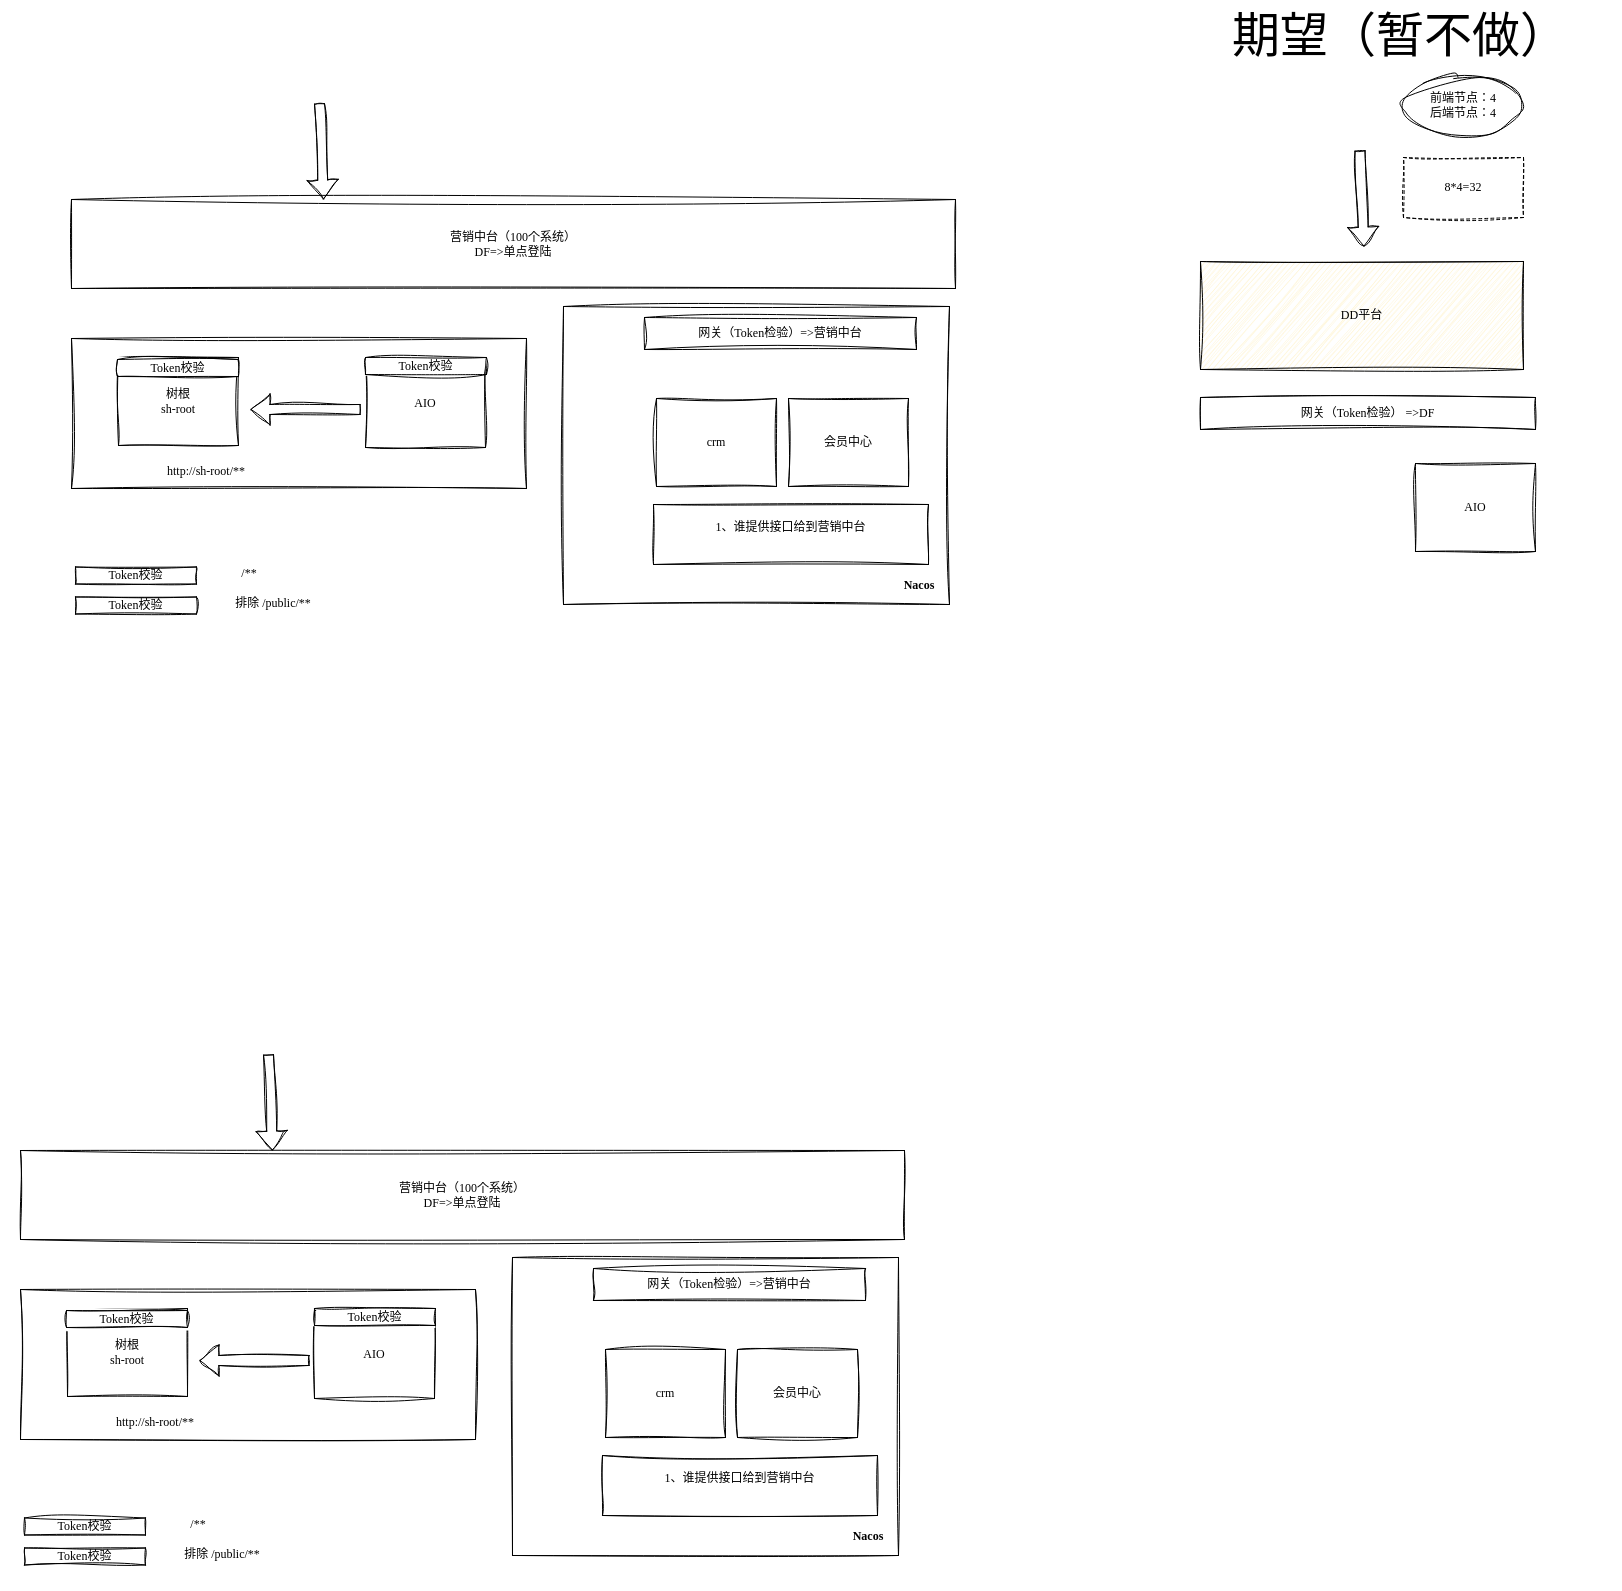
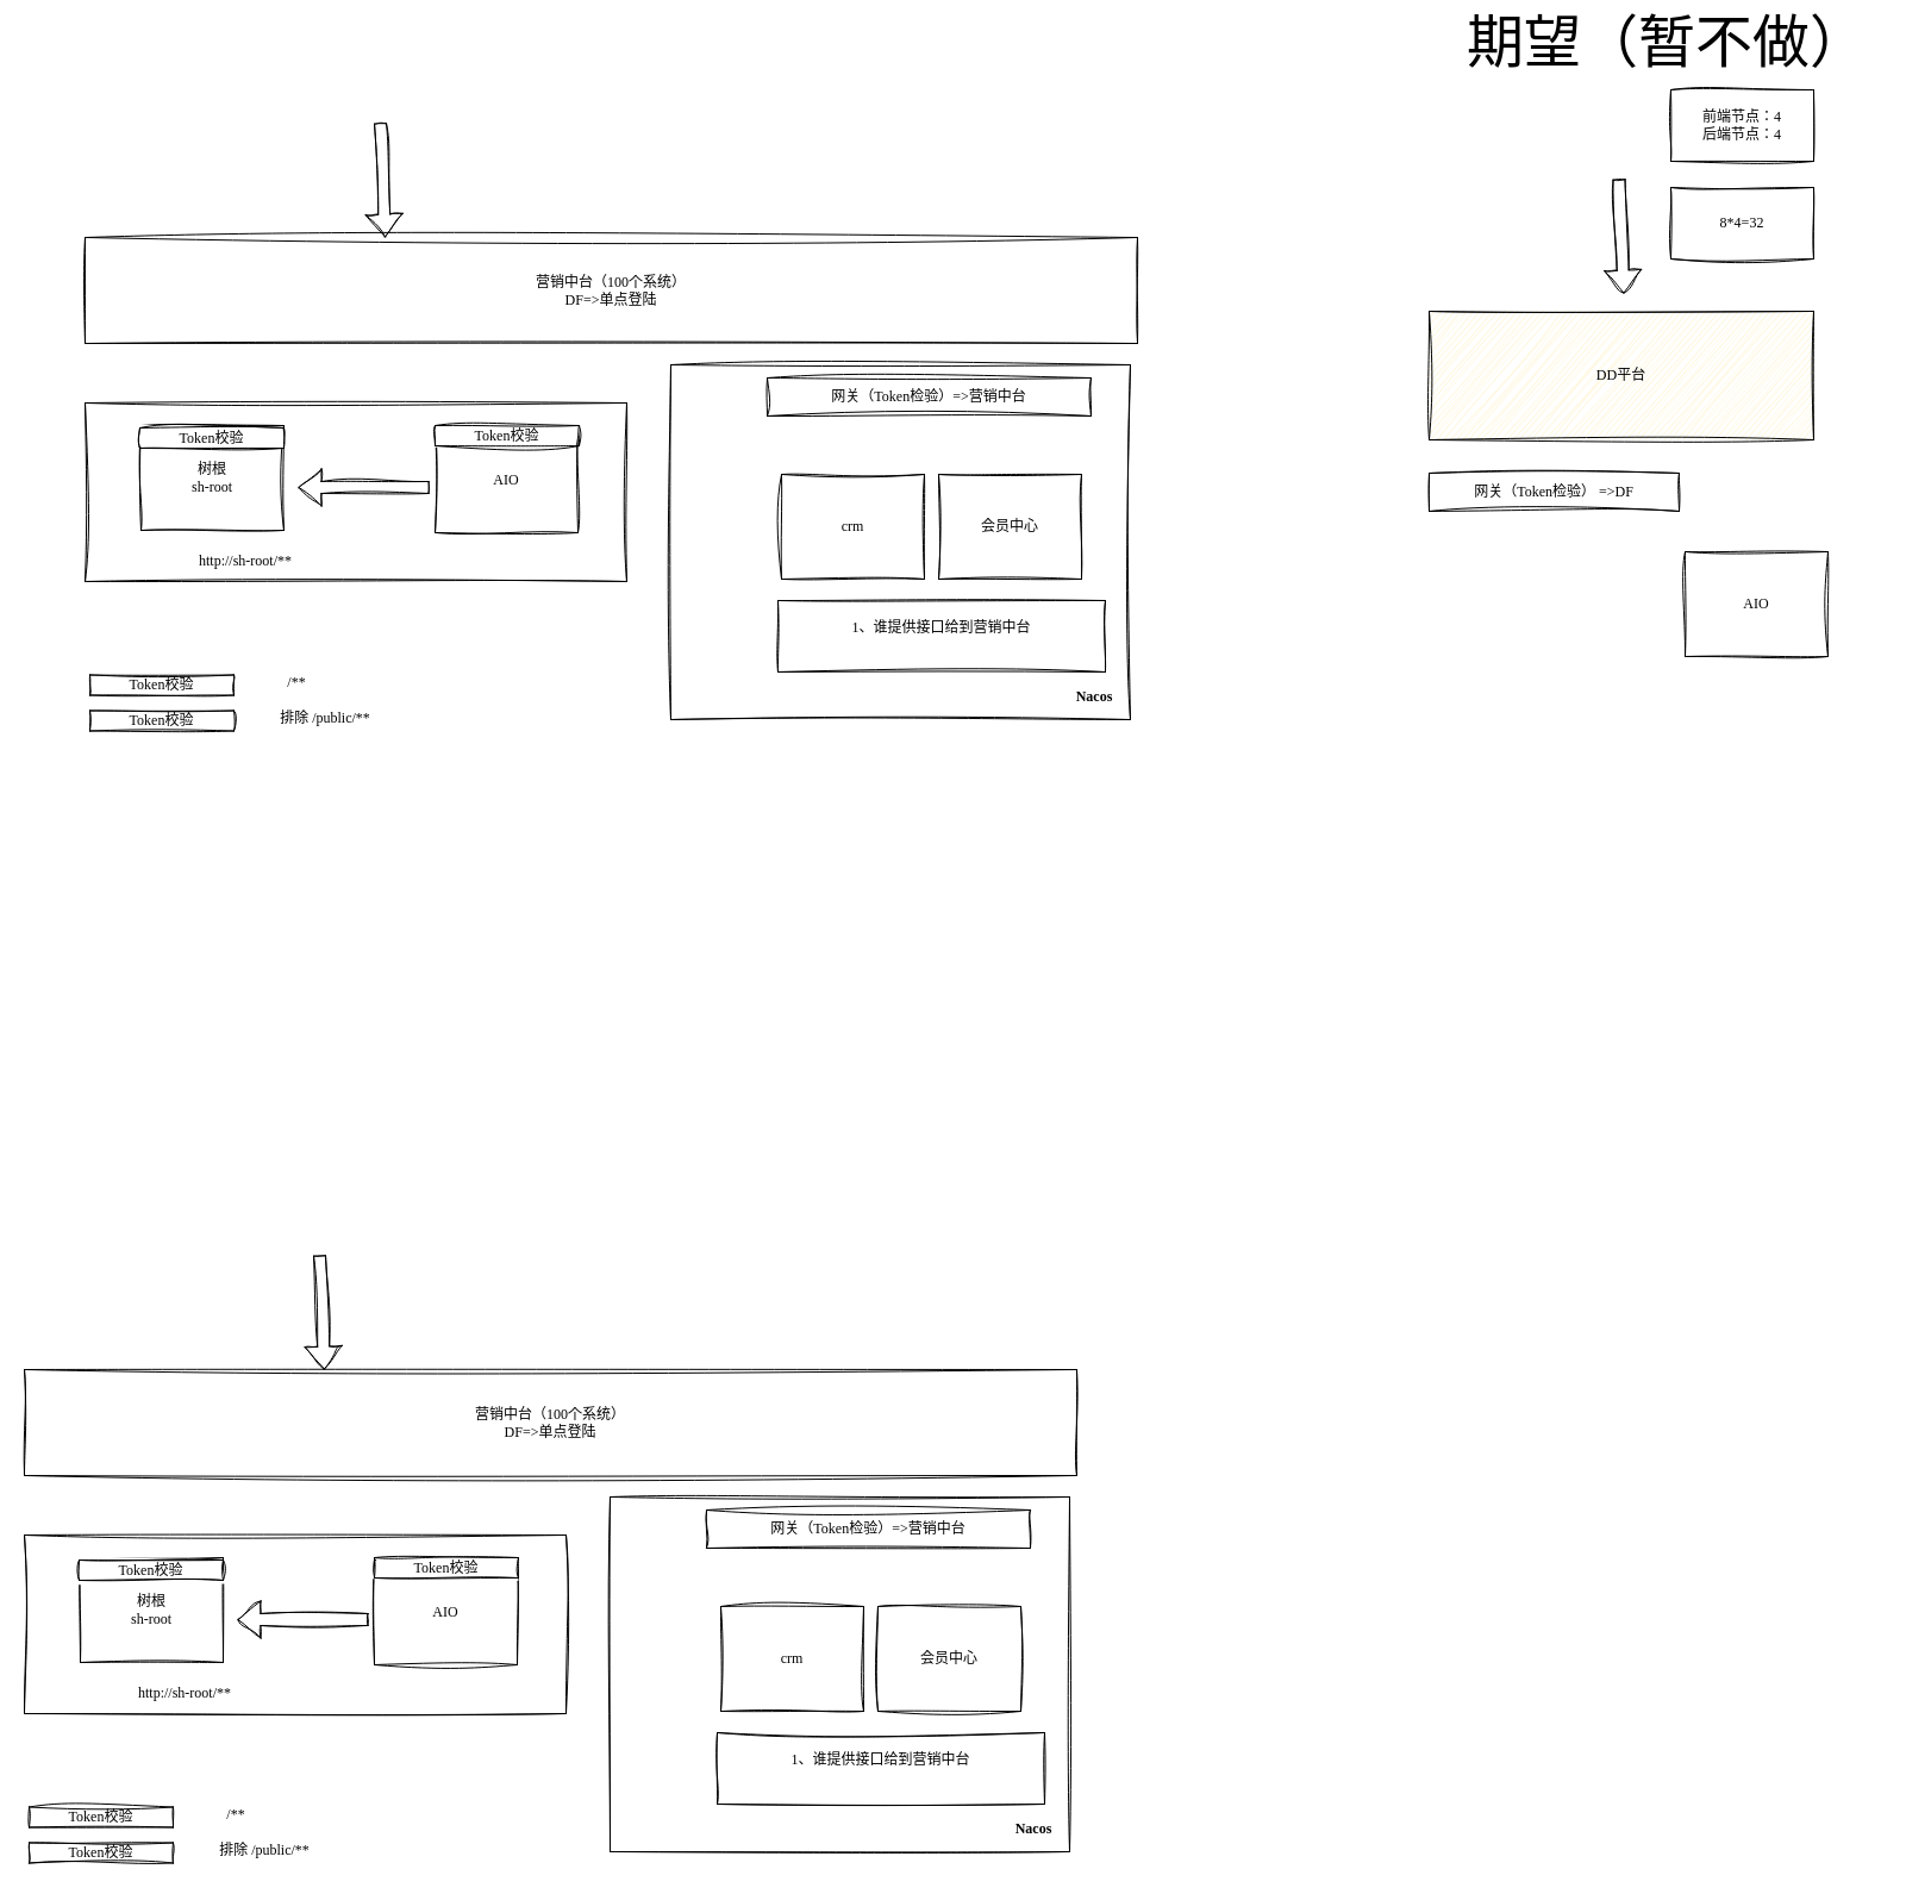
- <mxCell id="20" value="前端节点：4&lt;br&gt;后端节点：4" style="ellipse;whiteSpace=wrap;html=1;sketch=1;hachureGap=4;jiggle=2;curveFitting=1;fontFamily=Architects Daughter;fontSource=https%3A%2F%2Ffonts.googleapis.com%2Fcss%3Ffamily%3DArchitects%2BDaughter;" parent="1" vertex="1"><mxGeometry x="1403" y="75" width="120" height="60" as="geometry" /></mxCell>
+ <mxCell id="20" value="前端节点：4&lt;br&gt;后端节点：4" style="rounded=0;whiteSpace=wrap;html=1;sketch=1;hachureGap=4;jiggle=2;curveFitting=1;fontFamily=Architects Daughter;fontSource=https%3A%2F%2Ffonts.googleapis.com%2Fcss%3Ffamily%3DArchitects%2BDaughter;" parent="1" vertex="1"><mxGeometry x="1403" y="75" width="120" height="60" as="geometry" /></mxCell>
- <mxCell id="21" value="8*4=32" style="rounded=0;whiteSpace=wrap;html=1;sketch=1;hachureGap=4;jiggle=2;curveFitting=1;fontFamily=Architects Daughter;fontSource=https%3A%2F%2Ffonts.googleapis.com%2Fcss%3Ffamily%3DArchitects%2BDaughter;dashed=1;" parent="1" vertex="1"><mxGeometry x="1403" y="157" width="120" height="60" as="geometry" /></mxCell>
+ <mxCell id="21" value="8*4=32" style="rounded=0;whiteSpace=wrap;html=1;sketch=1;hachureGap=4;jiggle=2;curveFitting=1;fontFamily=Architects Daughter;fontSource=https%3A%2F%2Ffonts.googleapis.com%2Fcss%3Ffamily%3DArchitects%2BDaughter;" parent="1" vertex="1"><mxGeometry x="1403" y="157" width="120" height="60" as="geometry" /></mxCell>
- <mxCell id="23" value="网关（Token检验） =&amp;gt;DF" style="rounded=0;whiteSpace=wrap;html=1;sketch=1;hachureGap=4;jiggle=2;curveFitting=1;fontFamily=Architects Daughter;fontSource=https%3A%2F%2Ffonts.googleapis.com%2Fcss%3Ffamily%3DArchitects%2BDaughter;" parent="1" vertex="1"><mxGeometry x="1200" y="397" width="335" height="32" as="geometry" /></mxCell>
+ <mxCell id="23" value="网关（Token检验） =&amp;gt;DF" style="rounded=0;whiteSpace=wrap;html=1;sketch=1;hachureGap=4;jiggle=2;curveFitting=1;fontFamily=Architects Daughter;fontSource=https%3A%2F%2Ffonts.googleapis.com%2Fcss%3Ffamily%3DArchitects%2BDaughter;" parent="1" vertex="1"><mxGeometry x="1200" y="397" width="210" height="32" as="geometry" /></mxCell>
